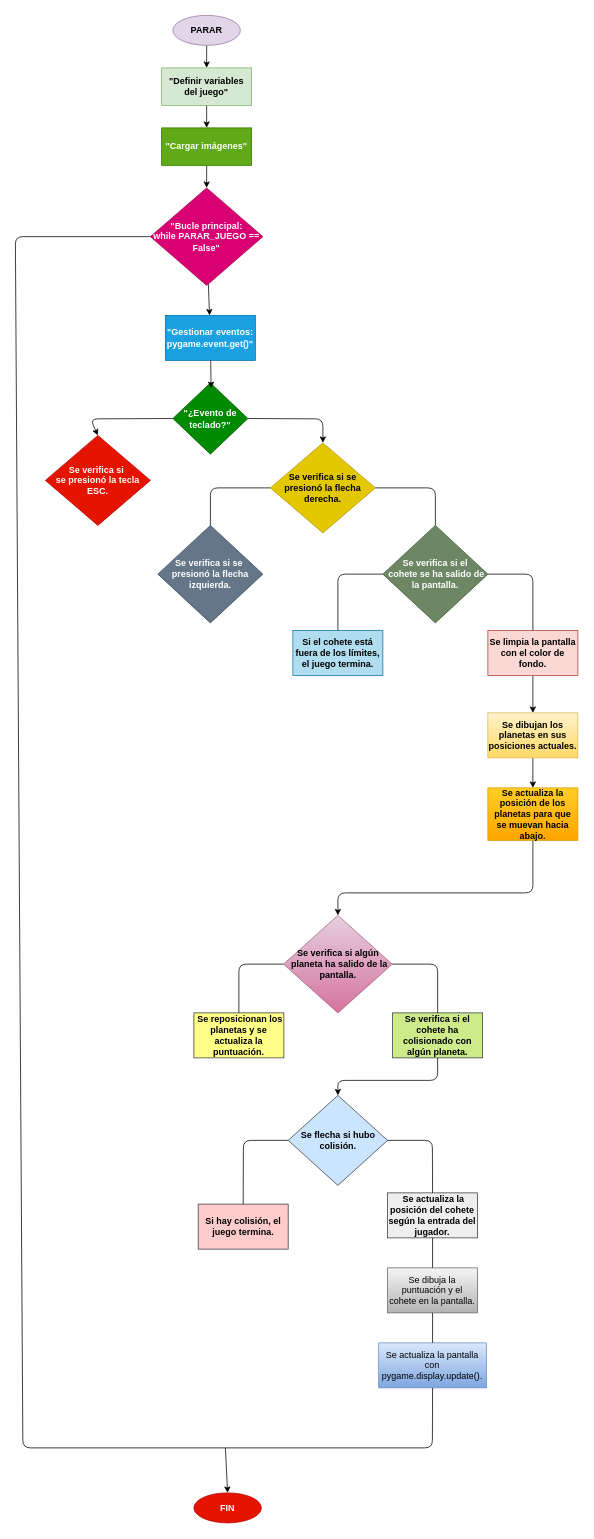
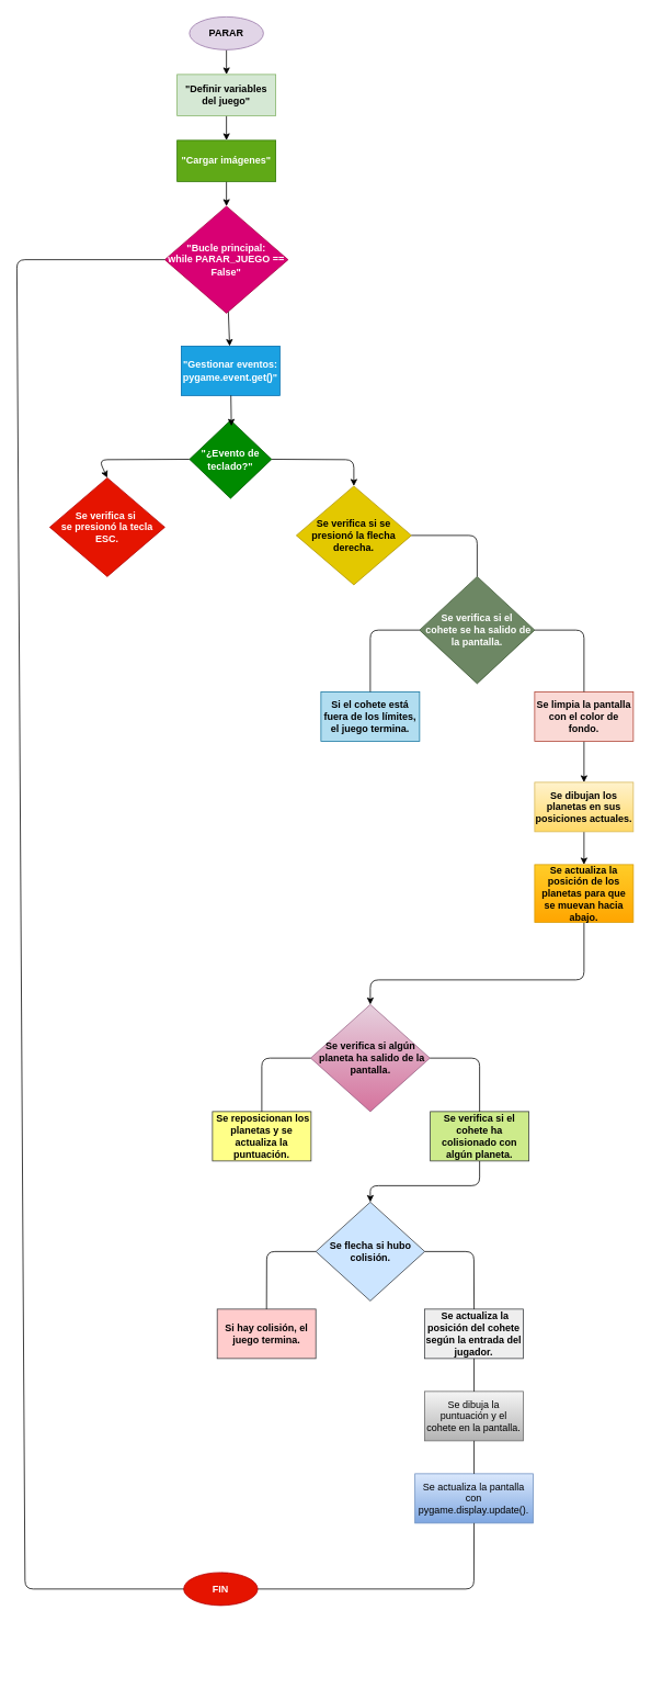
- <mxCell id="19" value="" style="endArrow=none;html=1;exitX=0.5;exitY=0;exitDx=0;exitDy=0;entryX=0;entryY=0.5;entryDx=0;entryDy=0;" parent="1" source="17" target="16" edge="1"><mxGeometry width="50" height="50" relative="1" as="geometry"><mxPoint x="430" y="810" as="sourcePoint" /><mxPoint x="480" y="760" as="targetPoint" /><Array as="points"><mxPoint x="280" y="650" /></Array></mxGeometry></mxCell>
- <mxCell id="17" value="&lt;b&gt;Se verifica si&lt;span style=&quot;background-color: transparent;&quot;&gt;&amp;nbsp;se&amp;nbsp;&lt;/span&gt;&lt;/b&gt;&lt;div&gt;&lt;span style=&quot;background-color: transparent;&quot;&gt;&lt;b&gt;presionó la flecha izquierda.&lt;/b&gt;&lt;/span&gt;&lt;/div&gt;" style="rhombus;whiteSpace=wrap;html=1;fillColor=#647687;strokeColor=#314354;fontColor=#ffffff;" parent="1" vertex="1"><mxGeometry x="210" y="700" width="140" height="130" as="geometry" /></mxCell>
- <mxCell id="37" value="&lt;b&gt;Si hay colisión, el juego termina.&lt;/b&gt;" style="rounded=0;whiteSpace=wrap;html=1;fillColor=#ffcccc;strokeColor=#36393d;" parent="1" vertex="1"><mxGeometry x="263.75" y="1605" width="120" height="60" as="geometry" /></mxCell>
+ <mxCell id="37" value="&lt;b&gt;Si hay colisión, el juego termina.&lt;/b&gt;" style="rounded=0;whiteSpace=wrap;html=1;fillColor=#ffcccc;strokeColor=#36393d;" parent="1" vertex="1"><mxGeometry x="263.75" y="1590" width="120" height="60" as="geometry" /></mxCell>
- <mxCell id="47" value="&lt;b&gt;FIN&lt;/b&gt;" style="ellipse;whiteSpace=wrap;html=1;fillColor=#e51400;fontColor=#ffffff;strokeColor=#B20000;" parent="1" vertex="1"><mxGeometry x="258" y="1990" width="90" height="40" as="geometry" /></mxCell>
+ <mxCell id="47" value="&lt;b&gt;FIN&lt;/b&gt;" style="ellipse;whiteSpace=wrap;html=1;fillColor=#e51400;fontColor=#ffffff;strokeColor=#B20000;" parent="1" vertex="1"><mxGeometry x="223" y="1910" width="90" height="40" as="geometry" /></mxCell>
